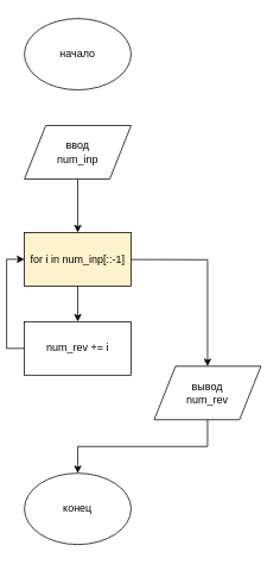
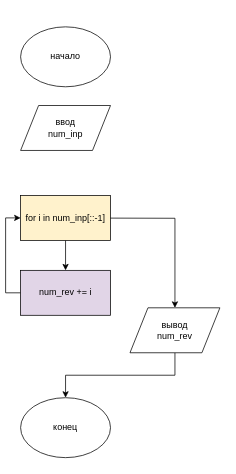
- <mxCell id="2" value="начало" style="ellipse;whiteSpace=wrap;html=1;" vertex="1" parent="1"><mxGeometry x="20" y="20" width="120" height="80" as="geometry" /></mxCell>
+ <mxCell id="2" value="начало" style="ellipse;whiteSpace=wrap;html=1;" vertex="1" parent="1"><mxGeometry x="20" y="35" width="120" height="80" as="geometry" /></mxCell>
- <mxCell id="3" value="" style="edgeStyle=orthogonalEdgeStyle;rounded=0;orthogonalLoop=1;jettySize=auto;html=1;entryX=0.5;entryY=0;entryDx=0;entryDy=0;" edge="1" parent="1" source="4" target="12"><mxGeometry relative="1" as="geometry"><mxPoint x="80" y="240" as="targetPoint" /></mxGeometry></mxCell>
- <mxCell id="8" value="num_rev += i" style="rounded=0;whiteSpace=wrap;html=1;" vertex="1" parent="1"><mxGeometry x="20" y="360" width="120" height="60" as="geometry" /></mxCell>
+ <mxCell id="8" value="num_rev += i" style="rounded=0;whiteSpace=wrap;html=1;fillColor=#e1d5e7;" vertex="1" parent="1"><mxGeometry x="20" y="360" width="120" height="60" as="geometry" /></mxCell>
